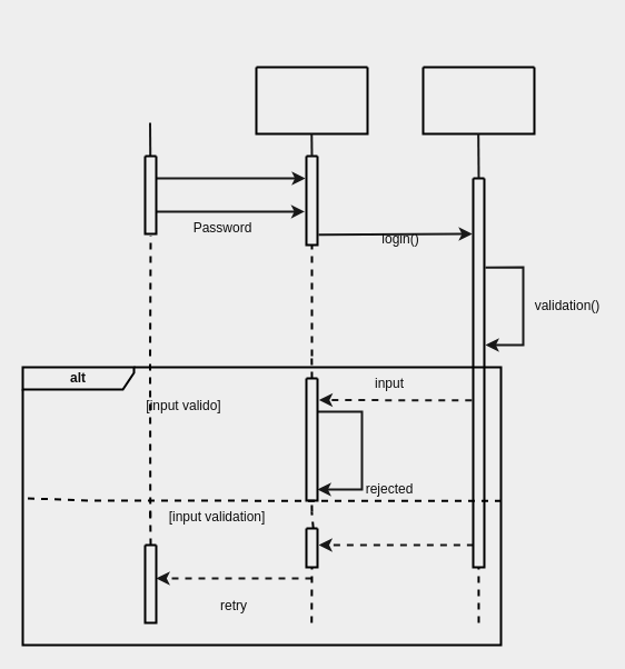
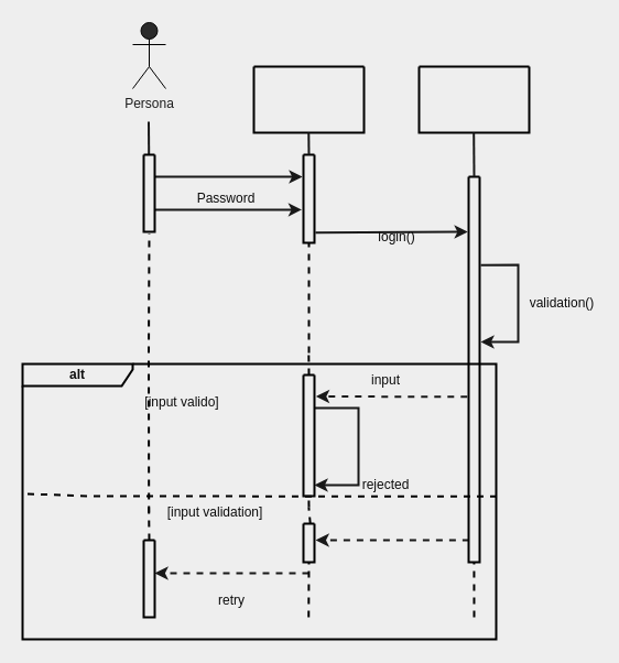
+ <mxCell id="2" value="Persona&lt;br&gt;" style="shape=umlActor;verticalLabelPosition=bottom;verticalAlign=top;html=1;outlineConnect=0;fillColor=#2A2A2A;strokeColor=#000000;fontColor=#1C1C1C;" parent="1" vertex="1"><mxGeometry x="120" y="20" width="30" height="60" as="geometry" /></mxCell>
- <mxCell id="8" value="Password" style="text;html=1;strokeColor=none;fillColor=none;align=center;verticalAlign=middle;whiteSpace=wrap;rounded=0;labelBackgroundColor=none;strokeWidth=2;fontColor=#0D0D0D;" parent="1" vertex="1"><mxGeometry x="170" y="190" width="60" height="30" as="geometry" /></mxCell>
+ <mxCell id="8" value="Password" style="text;html=1;strokeColor=none;fillColor=none;align=center;verticalAlign=middle;whiteSpace=wrap;rounded=0;labelBackgroundColor=none;strokeWidth=2;fontColor=#0D0D0D;" parent="1" vertex="1"><mxGeometry x="175" y="165" width="60" height="30" as="geometry" /></mxCell>
